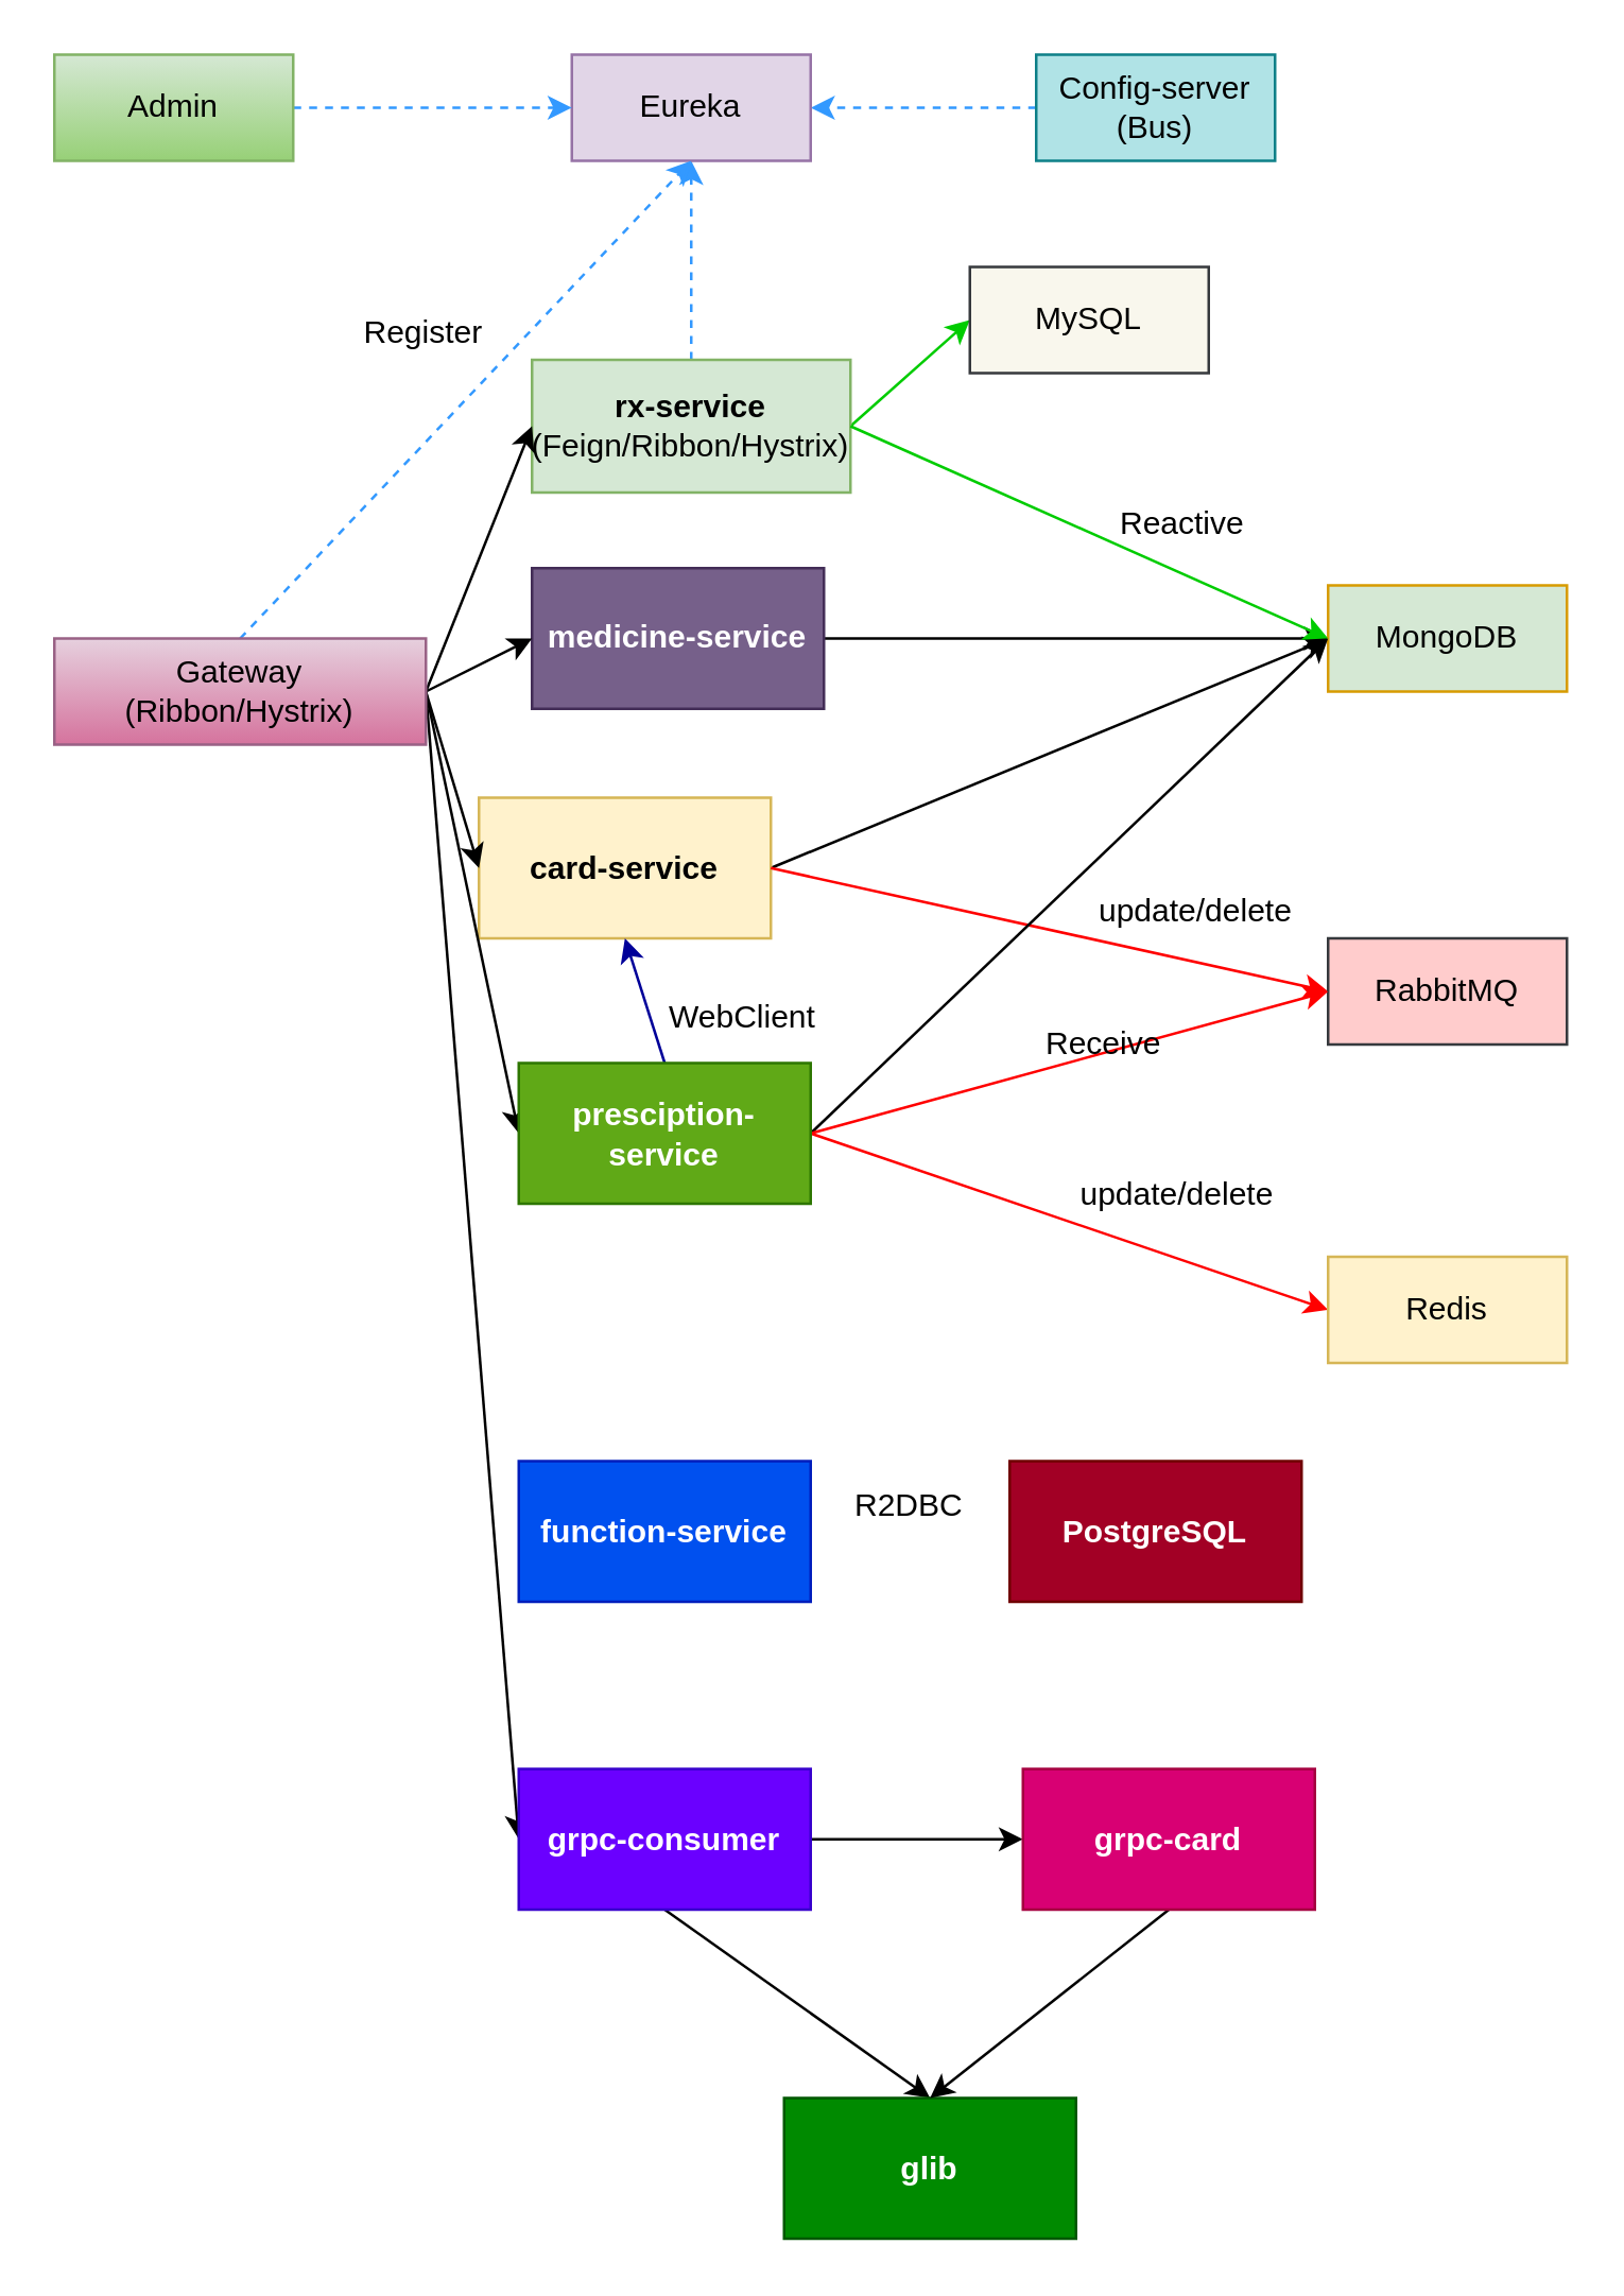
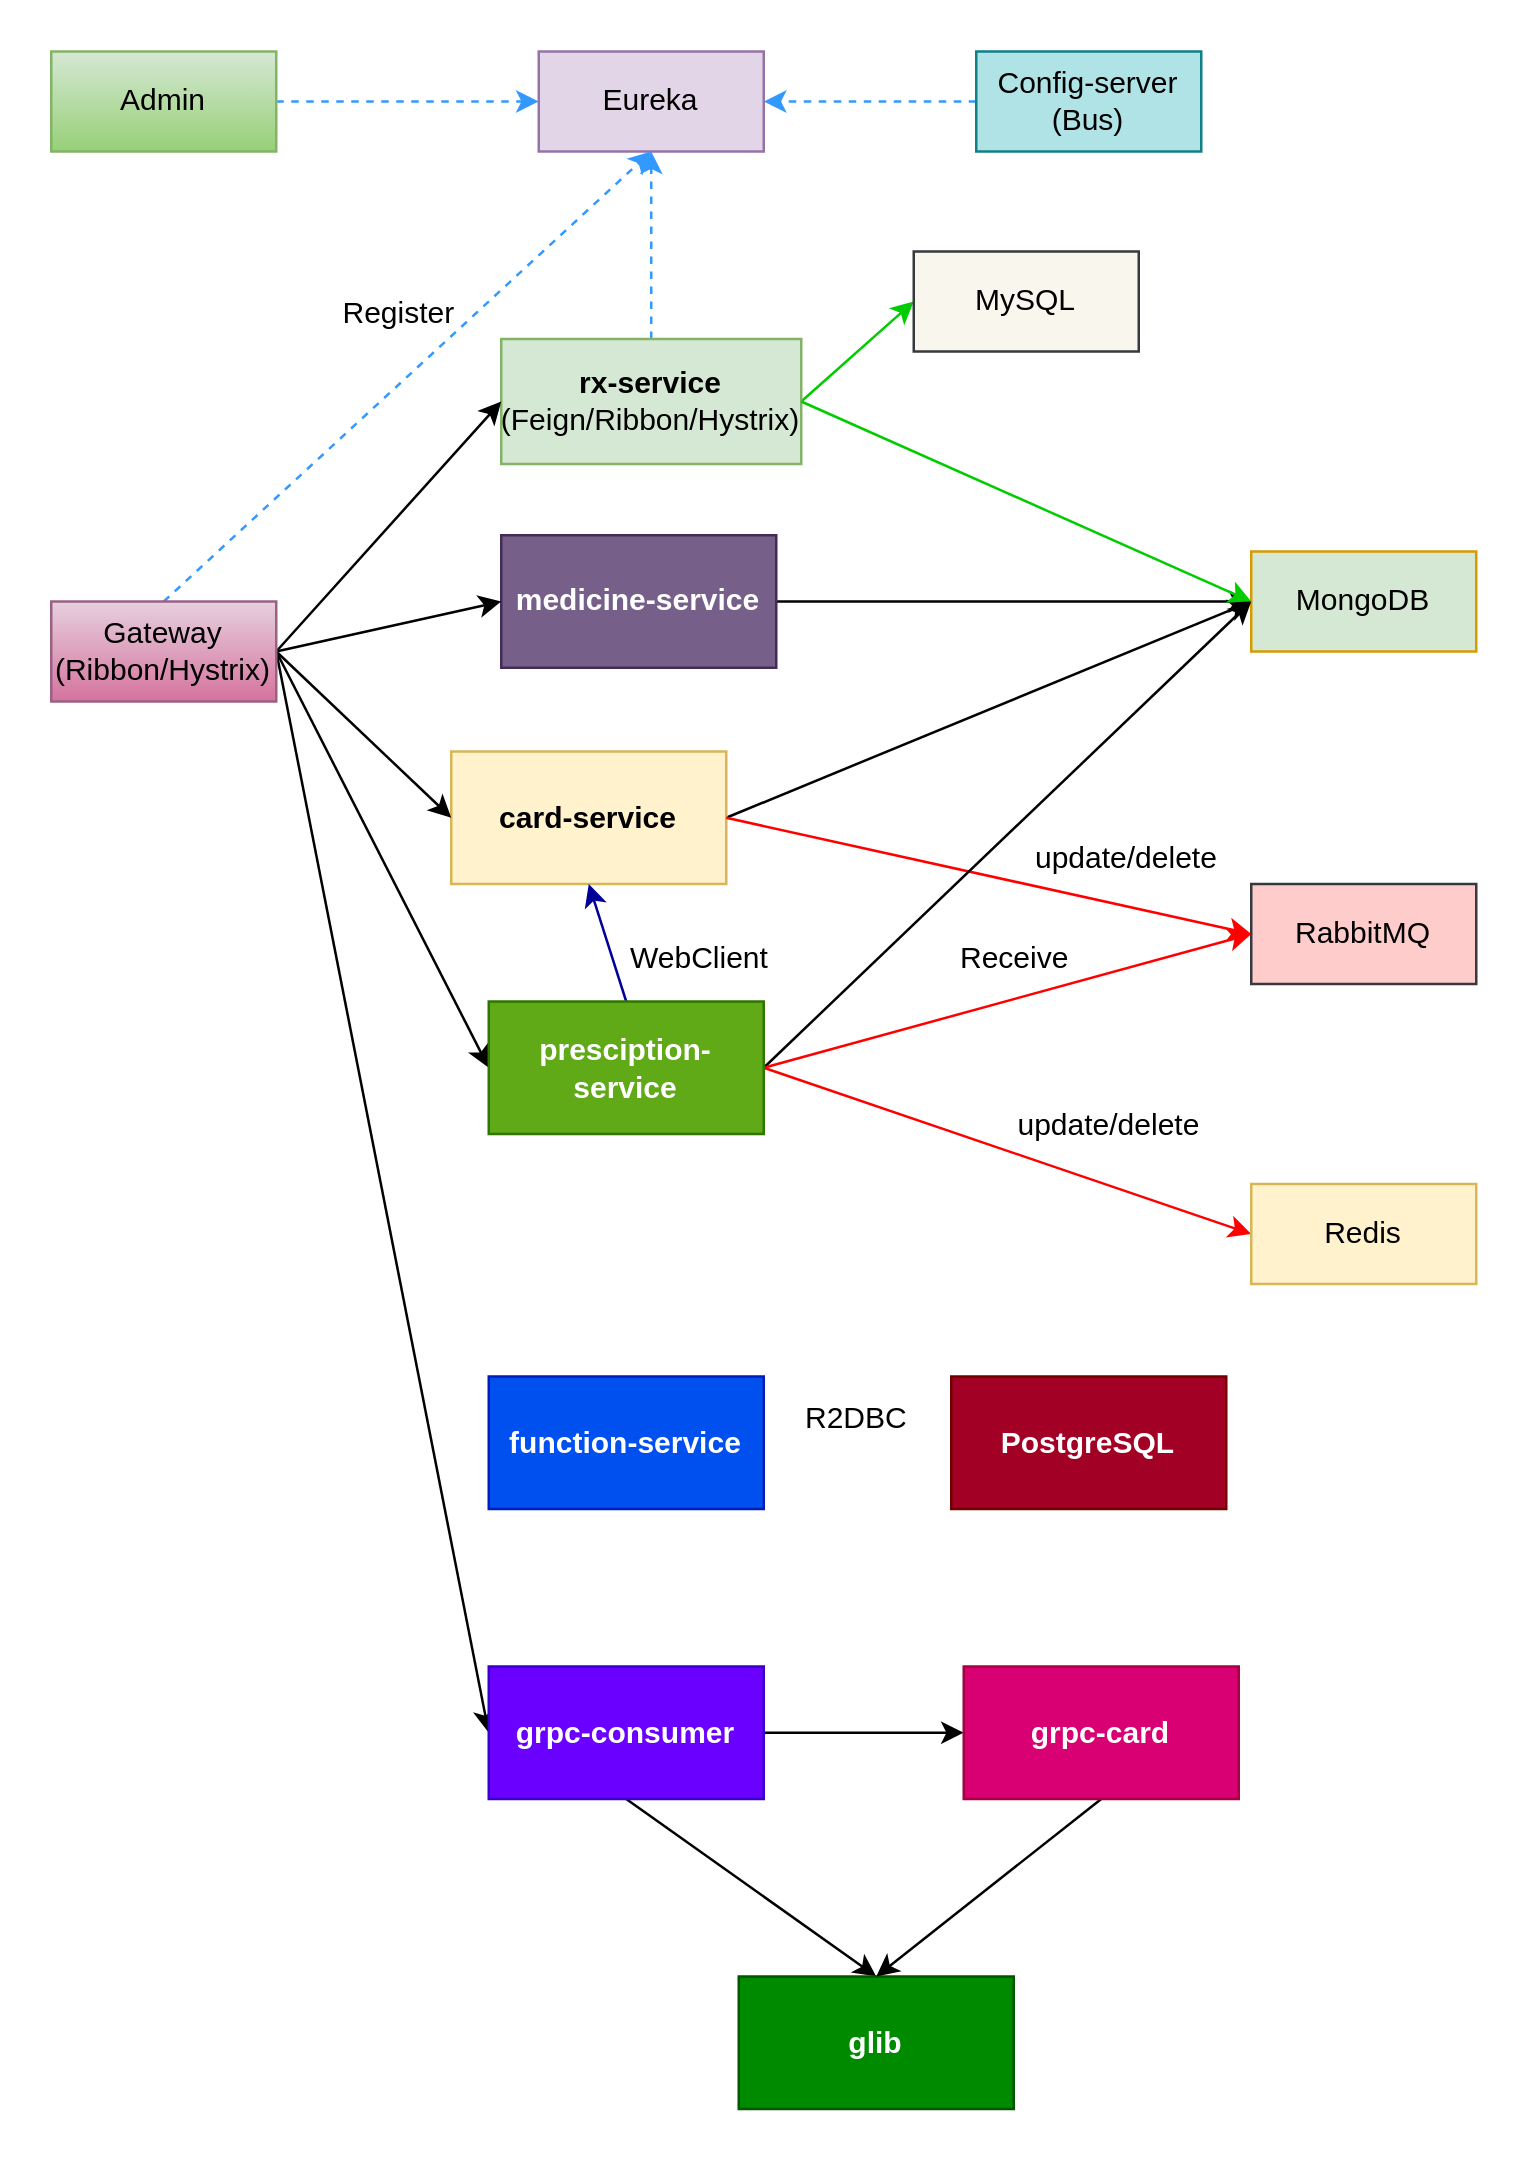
- <mxCell id="45" value="Reactive" style="text;html=1;resizable=0;points=[];autosize=1;align=left;verticalAlign=top;spacingTop=-4;" parent="1" vertex="1"><mxGeometry x="420" y="186.5" width="60" height="20" as="geometry" /></mxCell>
- <mxCell id="18" value="Gateway&lt;br&gt;(Ribbon/Hystrix)" style="rounded=0;whiteSpace=wrap;html=1;gradientColor=#d5739d;fillColor=#e6d0de;strokeColor=#996185;" parent="1" vertex="1"><mxGeometry x="20" y="240" width="140" height="40" as="geometry" /></mxCell>
+ <mxCell id="18" value="Gateway&lt;br&gt;(Ribbon/Hystrix)" style="rounded=0;whiteSpace=wrap;html=1;gradientColor=#d5739d;fillColor=#e6d0de;strokeColor=#996185;" parent="1" vertex="1"><mxGeometry x="20" y="240" width="90" height="40" as="geometry" /></mxCell>
- <mxCell id="42" value="Receive" style="text;html=1;resizable=0;points=[];autosize=1;align=left;verticalAlign=top;spacingTop=-4;" parent="1" vertex="1"><mxGeometry x="392" y="383" width="60" height="20" as="geometry" /></mxCell>
+ <mxCell id="42" value="Receive" style="text;html=1;resizable=0;points=[];autosize=1;align=left;verticalAlign=top;spacingTop=-4;" parent="1" vertex="1"><mxGeometry x="382" y="373" width="60" height="20" as="geometry" /></mxCell>
